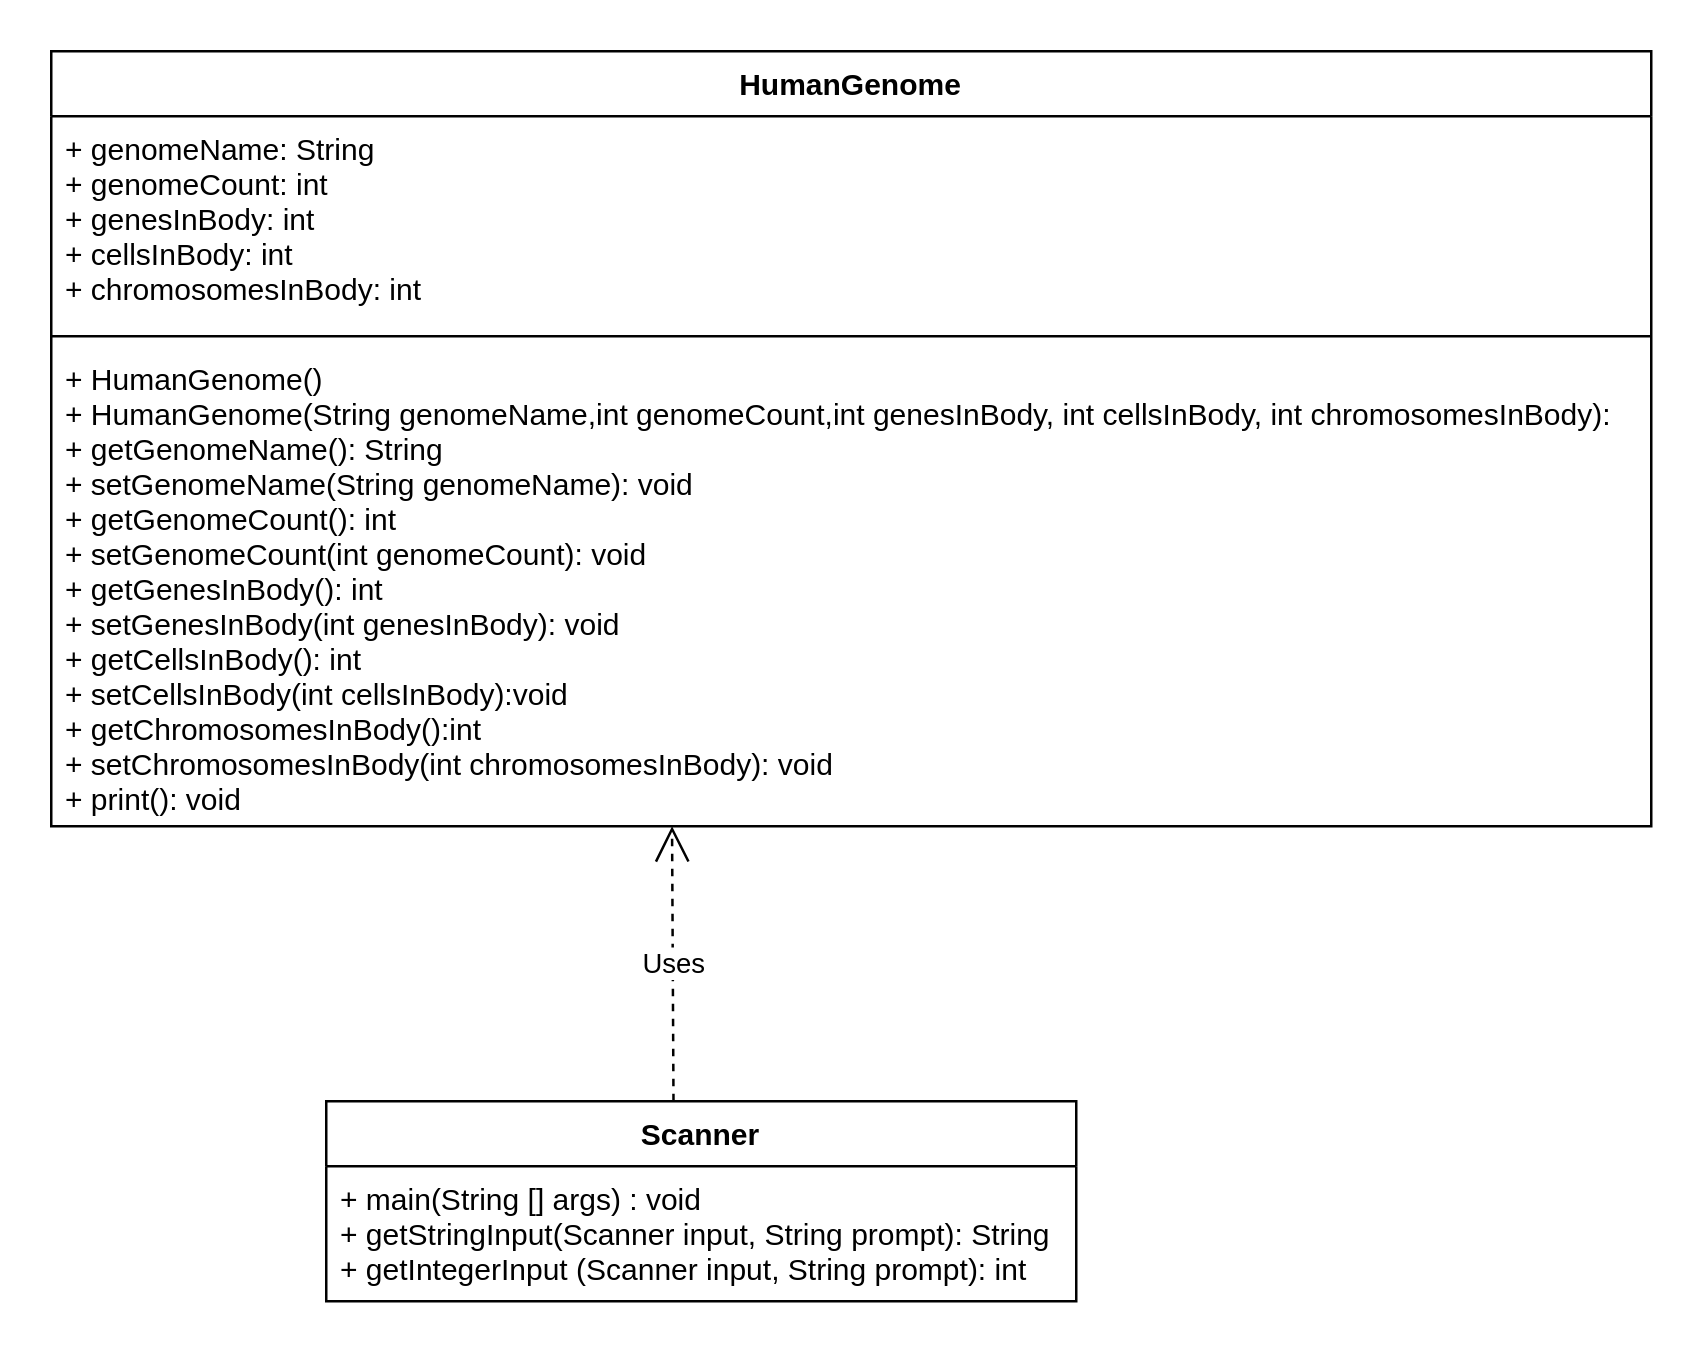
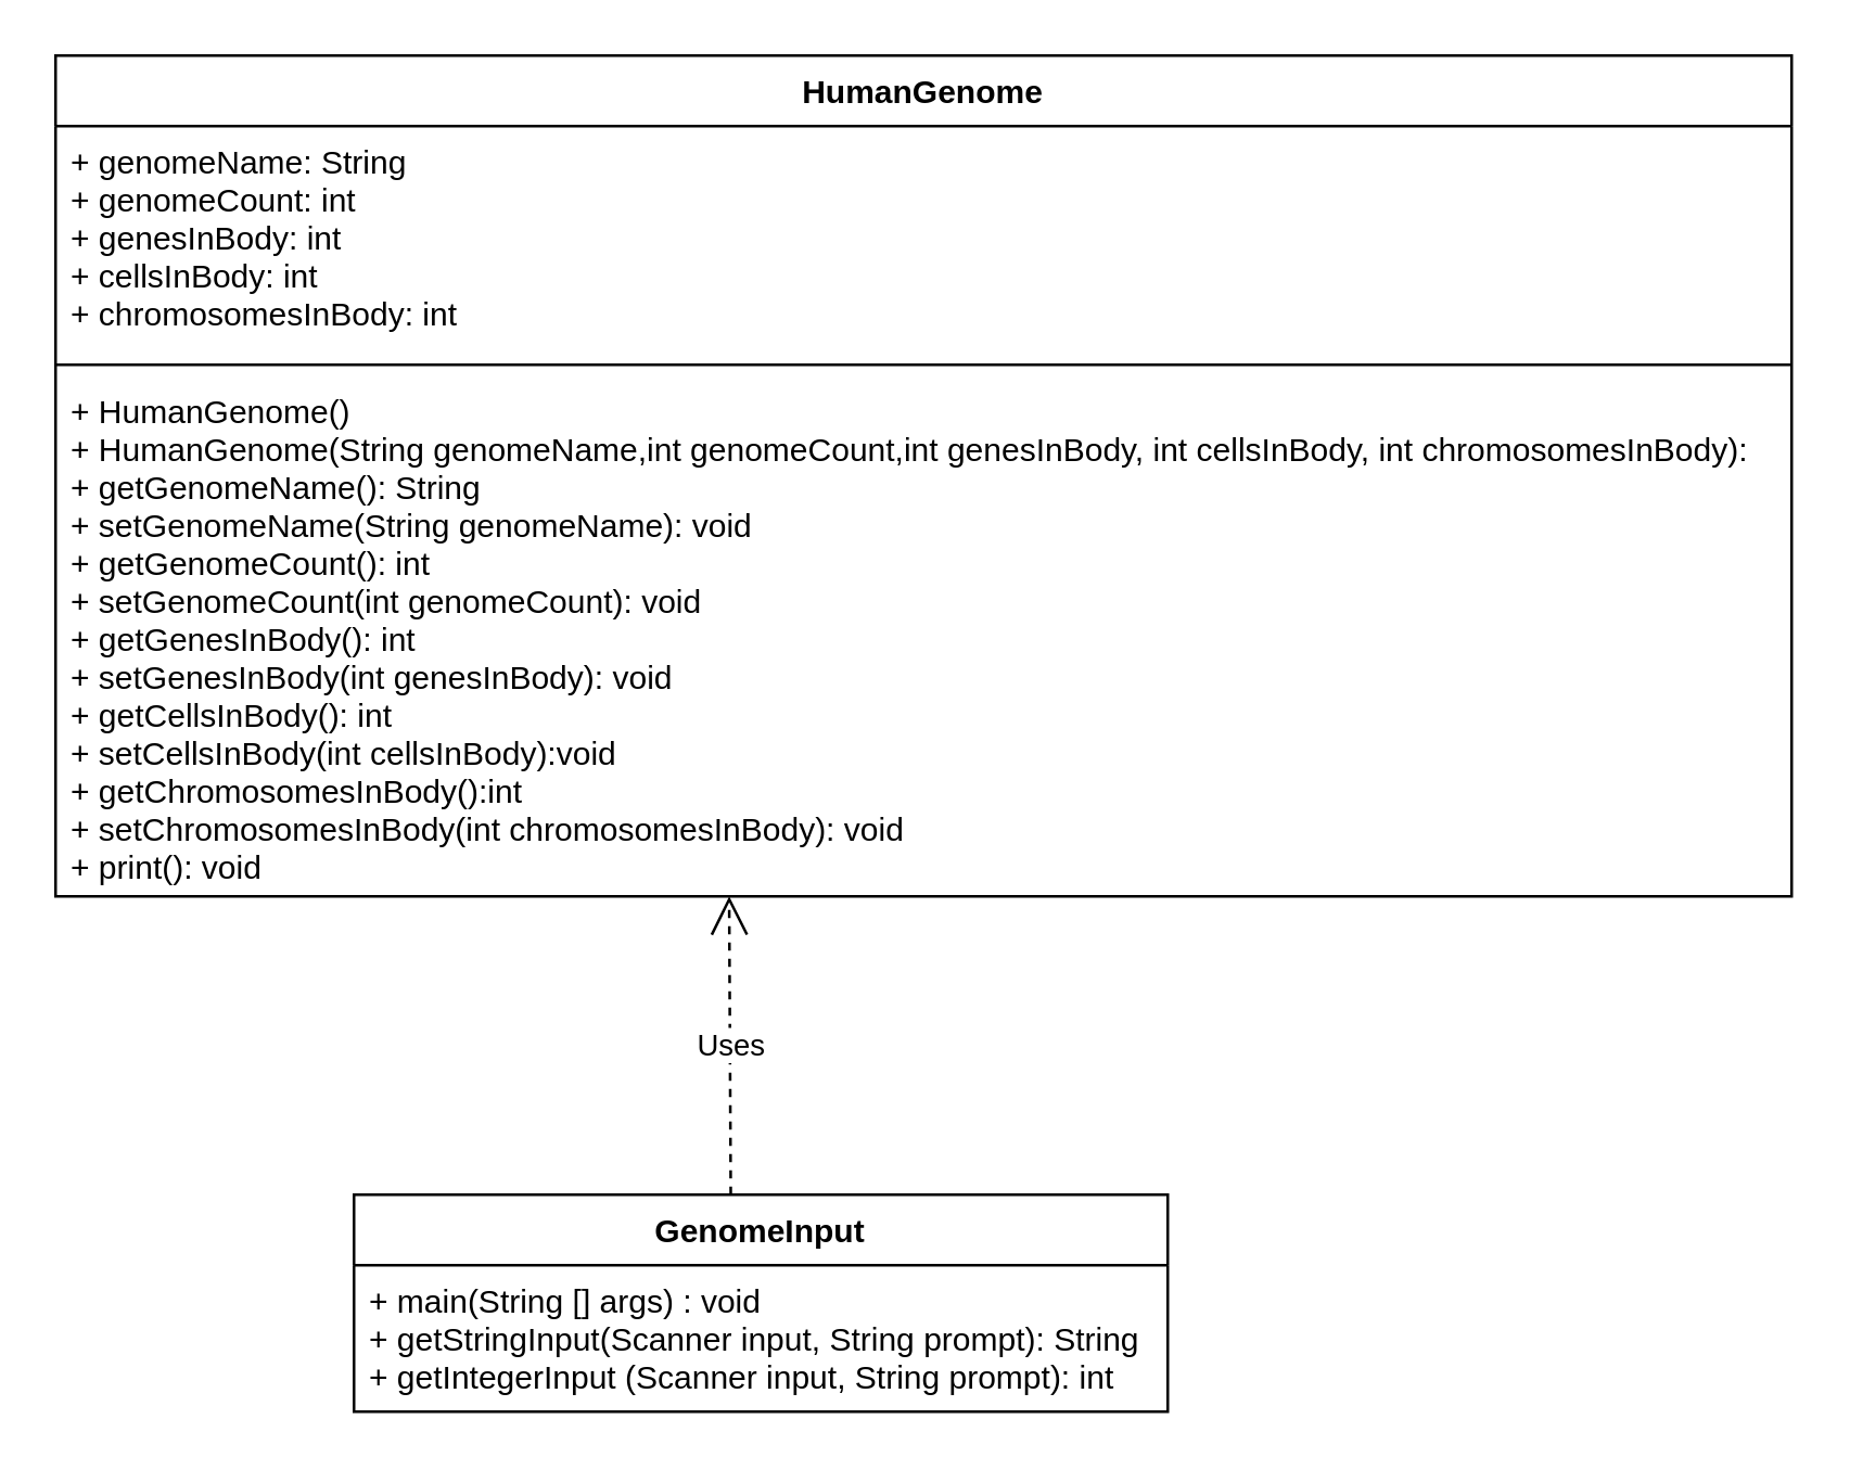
- <mxCell id="6" value="Scanner" style="swimlane;fontStyle=1;align=center;verticalAlign=top;childLayout=stackLayout;horizontal=1;startSize=26;horizontalStack=0;resizeParent=1;resizeParentMax=0;resizeLast=0;collapsible=1;marginBottom=0;" vertex="1" parent="1"><mxGeometry x="130" y="440" width="300" height="80" as="geometry" /></mxCell>
+ <mxCell id="6" value="GenomeInput" style="swimlane;fontStyle=1;align=center;verticalAlign=top;childLayout=stackLayout;horizontal=1;startSize=26;horizontalStack=0;resizeParent=1;resizeParentMax=0;resizeLast=0;collapsible=1;marginBottom=0;" vertex="1" parent="1"><mxGeometry x="130" y="440" width="300" height="80" as="geometry" /></mxCell>
